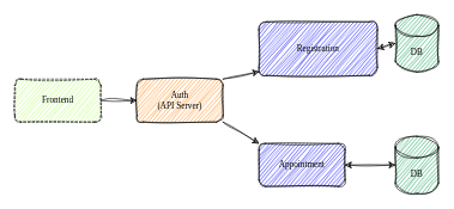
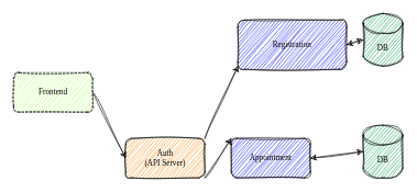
- <mxCell id="7" value="&lt;font data-font-src=&quot;https://virgil.excalidraw.com/Virgil.woff2&quot; face=&quot;Virgil&quot;&gt;Auth&lt;br&gt;(API Server)&lt;/font&gt;" style="rounded=1;whiteSpace=wrap;html=1;glass=0;shadow=0;fillColor=#FF8000;sketch=1;curveFitting=1;jiggle=2;" vertex="1" parent="1"><mxGeometry x="190" y="110" width="120" height="60" as="geometry" /></mxCell>
+ <mxCell id="7" value="&lt;font data-font-src=&quot;https://virgil.excalidraw.com/Virgil.woff2&quot; face=&quot;Virgil&quot;&gt;Auth&lt;br&gt;(API Server)&lt;/font&gt;" style="rounded=1;whiteSpace=wrap;html=1;glass=0;shadow=0;fillColor=#FF8000;sketch=1;curveFitting=1;jiggle=2;" vertex="1" parent="1"><mxGeometry x="190" y="210" width="120" height="60" as="geometry" /></mxCell>
- <mxCell id="4" value="&lt;font data-font-src=&quot;https://virgil.excalidraw.com/Virgil.woff2&quot; face=&quot;Virgil&quot;&gt;Appointment&lt;/font&gt;" style="rounded=1;whiteSpace=wrap;html=1;sketch=1;curveFitting=1;jiggle=2;glass=0;shadow=0;fillColor=#0000FF;" vertex="1" parent="1"><mxGeometry x="360" y="200" width="120" height="60" as="geometry" /></mxCell>
+ <mxCell id="4" value="&lt;font data-font-src=&quot;https://virgil.excalidraw.com/Virgil.woff2&quot; face=&quot;Virgil&quot;&gt;Appointment&lt;/font&gt;" style="rounded=1;whiteSpace=wrap;html=1;sketch=1;curveFitting=1;jiggle=2;glass=0;shadow=0;fillColor=#0000FF;" vertex="1" parent="1"><mxGeometry x="350" y="210" width="120" height="60" as="geometry" /></mxCell>
